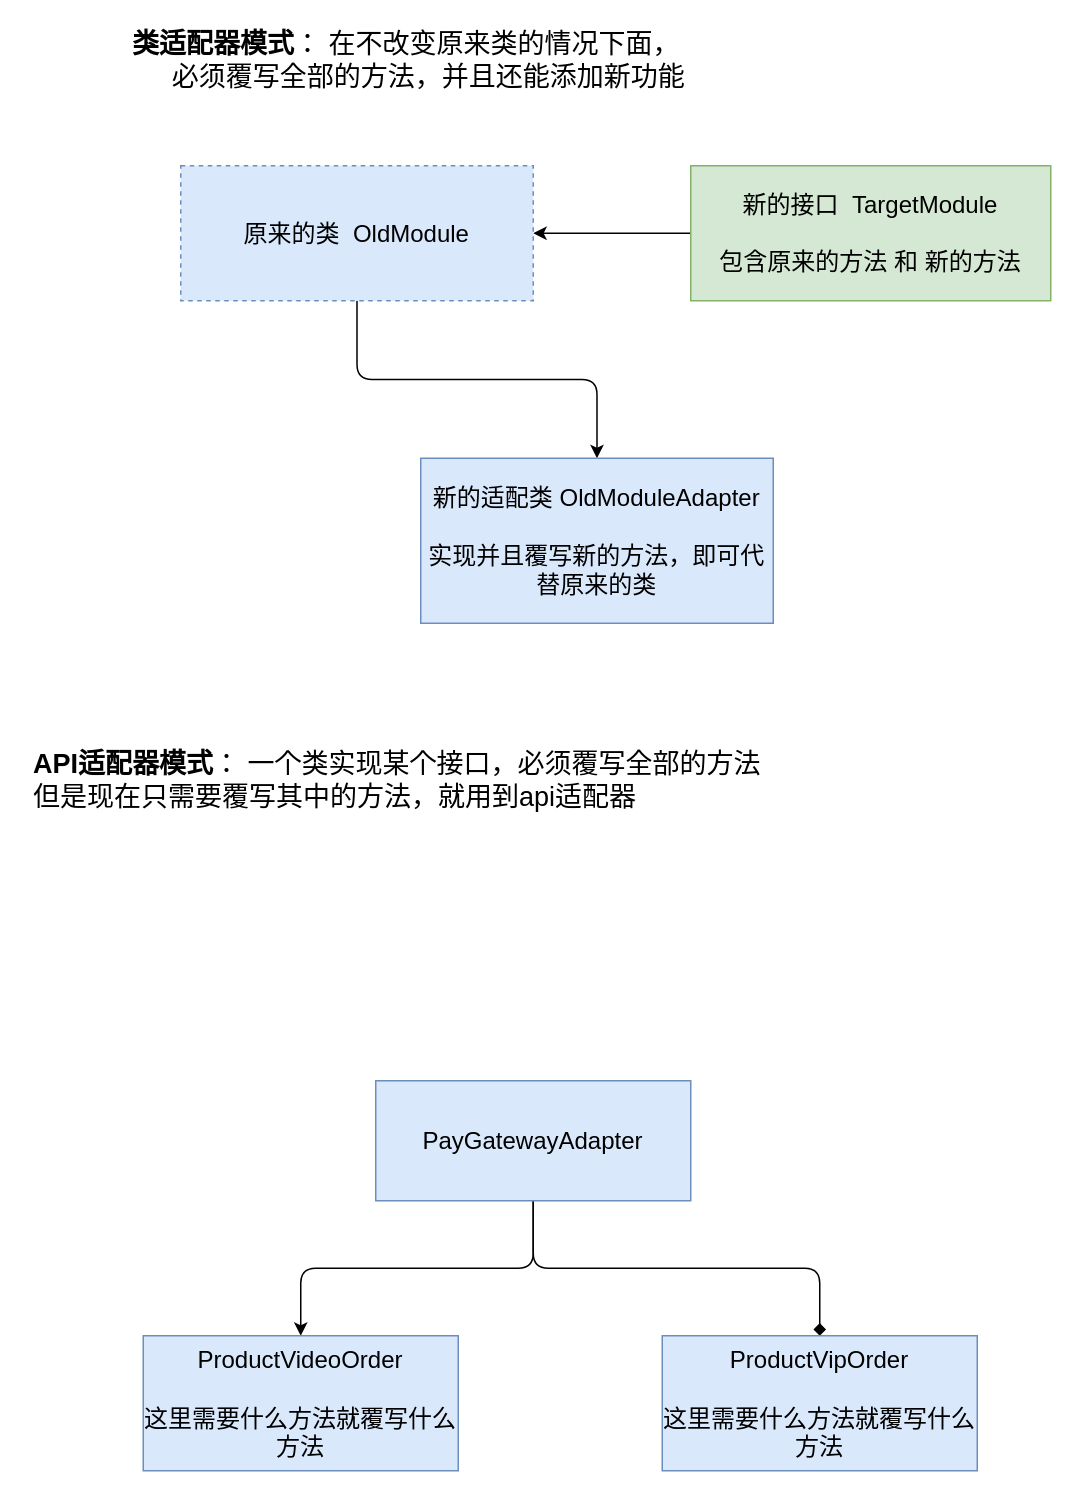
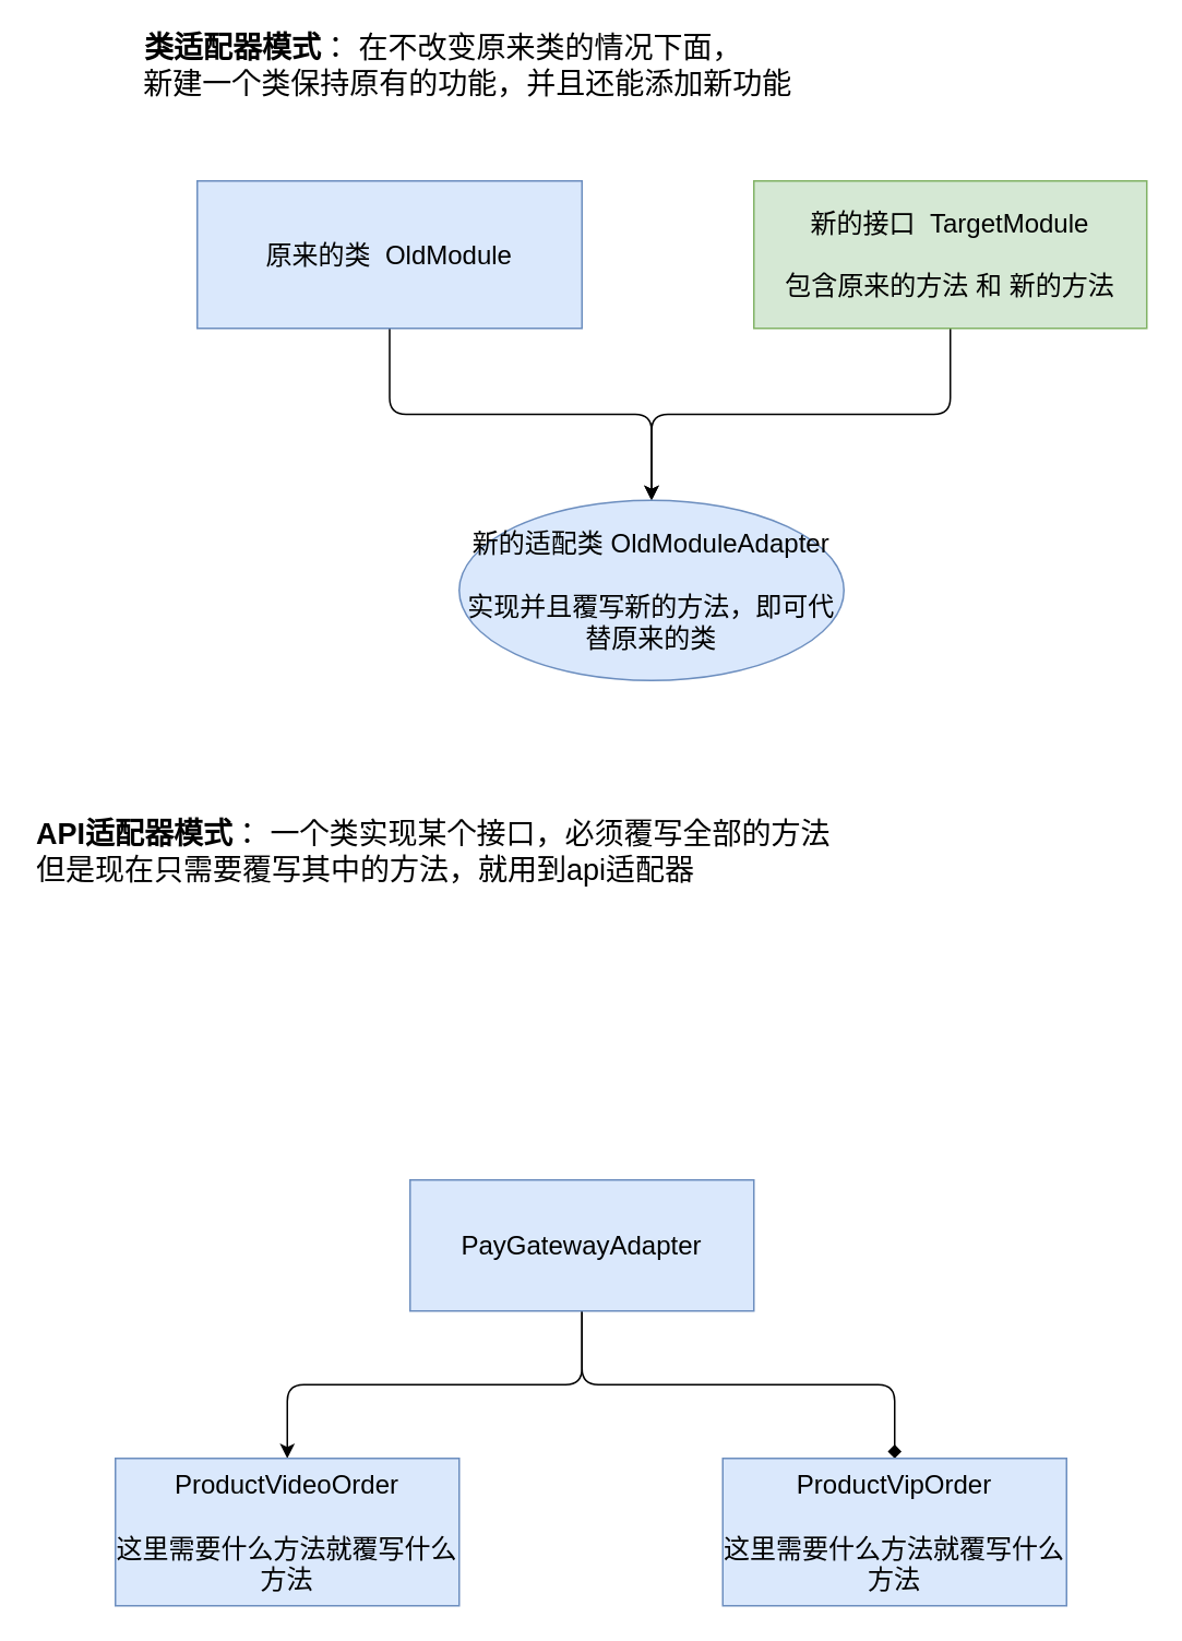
- <mxCell id="2" value="&lt;span style=&quot;font-size: 18px&quot;&gt;&lt;b&gt;类适配器模式&lt;/b&gt;： 在不改变原来类的情况下面，&lt;br&gt;&amp;nbsp; &amp;nbsp; &amp;nbsp; &amp;nbsp; 必须覆写全部的方法，并且还能添加新功能&amp;nbsp;&amp;nbsp;&lt;/span&gt;" style="text;html=1;align=center;verticalAlign=middle;resizable=0;points=[];autosize=1;" vertex="1" parent="1"><mxGeometry x="40" y="20" width="460" height="40" as="geometry" /></mxCell>
+ <mxCell id="2" value="&lt;span style=&quot;font-size: 18px&quot;&gt;&lt;b&gt;类适配器模式&lt;/b&gt;： 在不改变原来类的情况下面，&lt;br&gt;&amp;nbsp; &amp;nbsp; &amp;nbsp; &amp;nbsp; 新建一个类保持原有的功能，并且还能添加新功能&amp;nbsp;&amp;nbsp;&lt;/span&gt;" style="text;html=1;align=center;verticalAlign=middle;resizable=0;points=[];autosize=1;" vertex="1" parent="1"><mxGeometry x="40" y="20" width="460" height="40" as="geometry" /></mxCell>
- <mxCell id="6" value="&lt;font style=&quot;font-size: 16px&quot;&gt;原来的类&amp;nbsp; OldModule&lt;/font&gt;" style="rounded=0;whiteSpace=wrap;html=1;fillColor=#dae8fc;strokeColor=#6c8ebf;dashed=1;" vertex="1" parent="1"><mxGeometry x="120" y="110" width="235" height="90" as="geometry" /></mxCell>
+ <mxCell id="6" value="&lt;font style=&quot;font-size: 16px&quot;&gt;原来的类&amp;nbsp; OldModule&lt;/font&gt;" style="rounded=0;whiteSpace=wrap;html=1;fillColor=#dae8fc;strokeColor=#6c8ebf;" vertex="1" parent="1"><mxGeometry x="120" y="110" width="235" height="90" as="geometry" /></mxCell>
- <mxCell id="3" style="edgeStyle=orthogonalEdgeStyle;rounded=1;orthogonalLoop=1;jettySize=auto;html=1;" edge="1" parent="1" source="4" target="6"><mxGeometry relative="1" as="geometry" /></mxCell>
+ <mxCell id="3" style="edgeStyle=orthogonalEdgeStyle;rounded=1;orthogonalLoop=1;jettySize=auto;html=1;" edge="1" parent="1" source="4" target="7"><mxGeometry relative="1" as="geometry" /></mxCell>
- <mxCell id="7" value="&lt;font style=&quot;font-size: 16px&quot;&gt;新的适配类 OldModuleAdapter&lt;br&gt;&lt;br&gt;实现并且覆写新的方法，即可代替原来的类&lt;br&gt;&lt;/font&gt;" style="rounded=0;whiteSpace=wrap;html=1;fillColor=#dae8fc;strokeColor=#6c8ebf;" vertex="1" parent="1"><mxGeometry x="280" y="305" width="235" height="110" as="geometry" /></mxCell>
+ <mxCell id="7" value="&lt;font style=&quot;font-size: 16px&quot;&gt;新的适配类 OldModuleAdapter&lt;br&gt;&lt;br&gt;实现并且覆写新的方法，即可代替原来的类&lt;br&gt;&lt;/font&gt;" style="ellipse;whiteSpace=wrap;html=1;fillColor=#dae8fc;strokeColor=#6c8ebf;" vertex="1" parent="1"><mxGeometry x="280" y="305" width="235" height="110" as="geometry" /></mxCell>
- <mxCell id="12" value="&lt;font style=&quot;font-size: 16px&quot;&gt;ProductVideoOrder&lt;br&gt;&lt;br&gt;这里需要什么方法就覆写什么方法&lt;br&gt;&lt;/font&gt;" style="rounded=0;whiteSpace=wrap;html=1;fillColor=#dae8fc;strokeColor=#6c8ebf;" vertex="1" parent="1"><mxGeometry x="95" y="890" width="210" height="90" as="geometry" /></mxCell>
+ <mxCell id="12" value="&lt;font style=&quot;font-size: 16px&quot;&gt;ProductVideoOrder&lt;br&gt;&lt;br&gt;这里需要什么方法就覆写什么方法&lt;br&gt;&lt;/font&gt;" style="rounded=0;whiteSpace=wrap;html=1;fillColor=#dae8fc;strokeColor=#6c8ebf;" vertex="1" parent="1"><mxGeometry x="70" y="890" width="210" height="90" as="geometry" /></mxCell>
